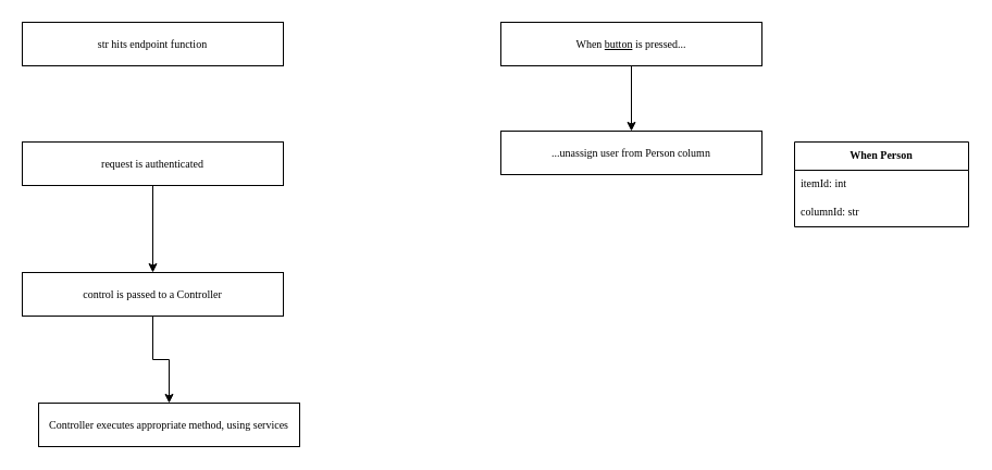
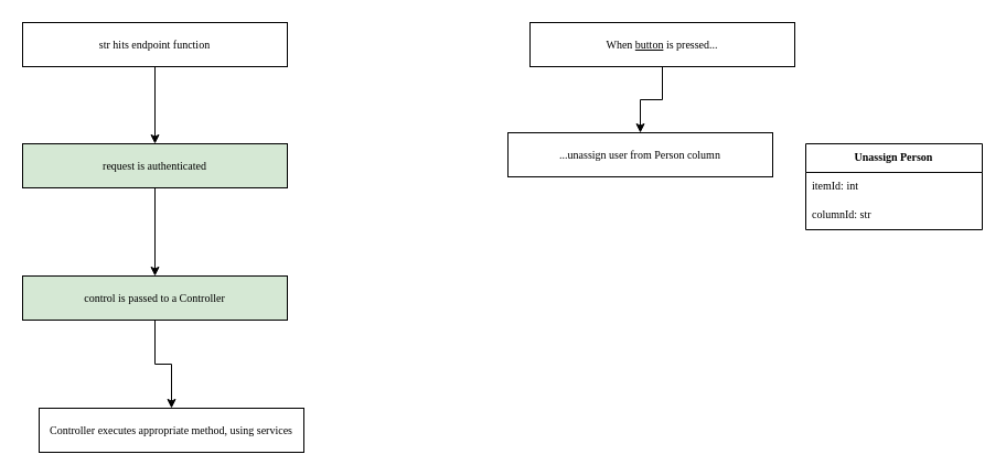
- <mxCell id="10" value="When &lt;u&gt;button&lt;/u&gt; is pressed..." style="rounded=0;whiteSpace=wrap;html=1;fontFamily=Fira Code;fontSize=10;" vertex="1" parent="1"><mxGeometry x="460" y="20" width="240" height="40" as="geometry" /></mxCell>
+ <mxCell id="10" value="When &lt;u&gt;button&lt;/u&gt; is pressed..." style="rounded=0;whiteSpace=wrap;html=1;fontFamily=Fira Code;fontSize=10;" vertex="1" parent="1"><mxGeometry x="480" y="20" width="240" height="40" as="geometry" /></mxCell>
+ <mxCell id="2" style="edgeStyle=orthogonalEdgeStyle;rounded=0;orthogonalLoop=1;jettySize=auto;html=1;fontFamily=Fira Code;fontSize=10;fontColor=default;" edge="1" parent="1" source="3" target="5"><mxGeometry relative="1" as="geometry"><mxPoint x="340" y="40" as="targetPoint" /></mxGeometry></mxCell>
- <mxCell id="12" value="When Person" style="swimlane;fontStyle=1;align=center;verticalAlign=top;childLayout=stackLayout;horizontal=1;startSize=26;horizontalStack=0;resizeParent=1;resizeParentMax=0;resizeLast=0;collapsible=1;marginBottom=0;whiteSpace=wrap;html=1;rounded=0;strokeColor=default;fontFamily=Fira Code;fontSize=10;fontColor=default;fillColor=default;" vertex="1" parent="1"><mxGeometry x="730" y="130" width="160" height="78" as="geometry" /></mxCell>
+ <mxCell id="12" value="Unassign Person" style="swimlane;fontStyle=1;align=center;verticalAlign=top;childLayout=stackLayout;horizontal=1;startSize=26;horizontalStack=0;resizeParent=1;resizeParentMax=0;resizeLast=0;collapsible=1;marginBottom=0;whiteSpace=wrap;html=1;rounded=0;strokeColor=default;fontFamily=Fira Code;fontSize=10;fontColor=default;fillColor=default;" vertex="1" parent="1"><mxGeometry x="730" y="130" width="160" height="78" as="geometry" /></mxCell>
- <mxCell id="5" value="request is authenticated" style="rounded=0;whiteSpace=wrap;html=1;fontFamily=Fira Code;fontSize=10;" vertex="1" parent="1"><mxGeometry x="20" y="130" width="240" height="40" as="geometry" /></mxCell>
+ <mxCell id="5" value="request is authenticated" style="rounded=0;whiteSpace=wrap;html=1;fontFamily=Fira Code;fontSize=10;fillColor=#d5e8d4;" vertex="1" parent="1"><mxGeometry x="20" y="130" width="240" height="40" as="geometry" /></mxCell>
- <mxCell id="7" value="control is passed to a Controller" style="rounded=0;whiteSpace=wrap;html=1;fontFamily=Fira Code;fontSize=10;" vertex="1" parent="1"><mxGeometry x="20" y="250" width="240" height="40" as="geometry" /></mxCell>
+ <mxCell id="7" value="control is passed to a Controller" style="rounded=0;whiteSpace=wrap;html=1;fontFamily=Fira Code;fontSize=10;fillColor=#d5e8d4;" vertex="1" parent="1"><mxGeometry x="20" y="250" width="240" height="40" as="geometry" /></mxCell>
